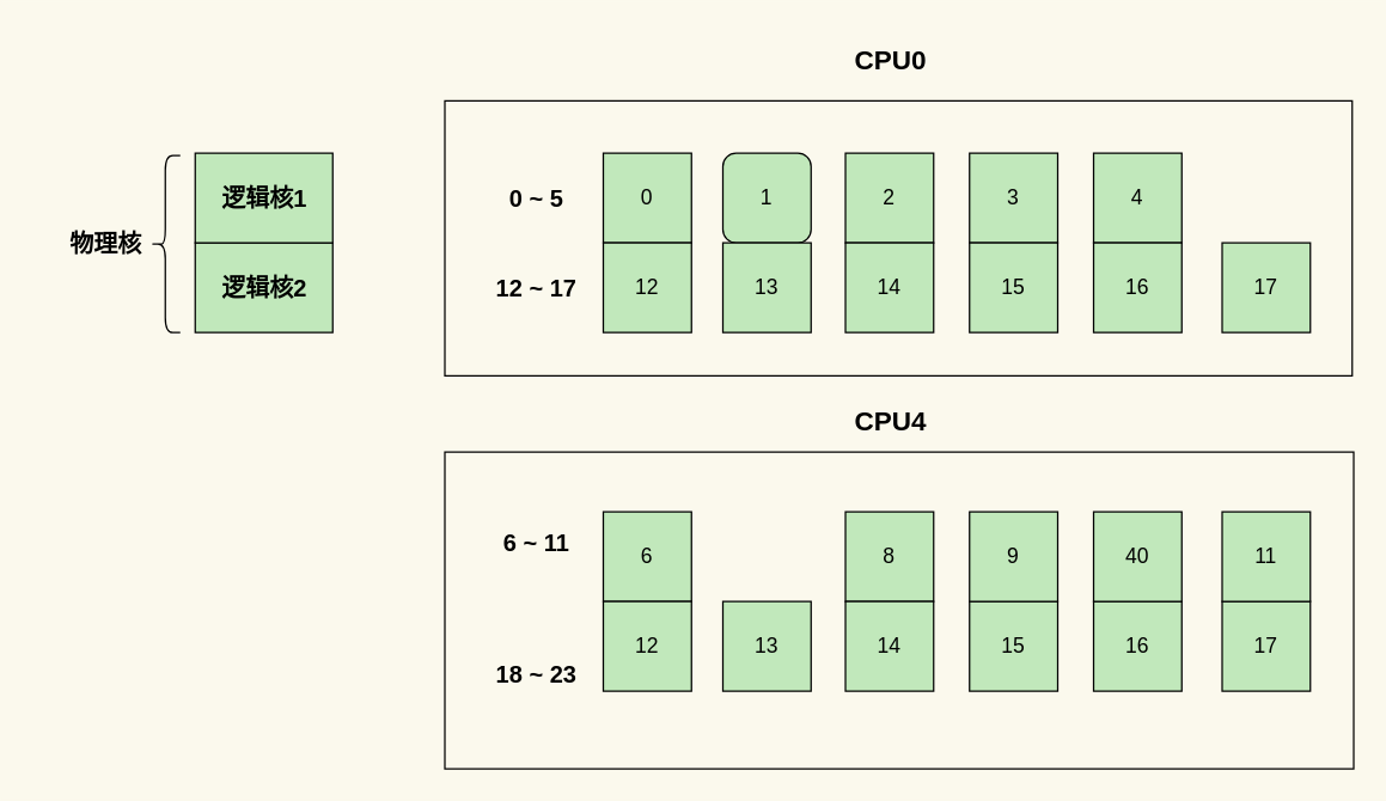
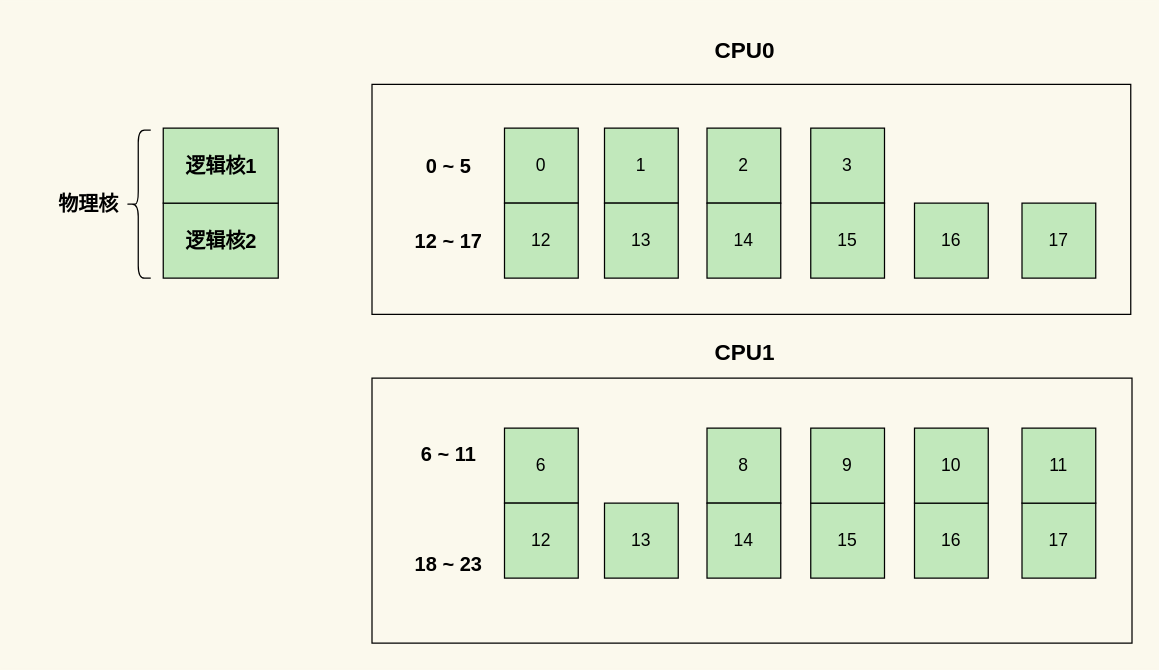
- <mxCell id="4" value="1" style="whiteSpace=wrap;html=1;fillColor=#c1e8bb;gradientColor=none;fontSize=14;rounded=1;" parent="1" vertex="1"><mxGeometry x="483" y="102" width="59" height="60" as="geometry" /></mxCell>
+ <mxCell id="4" value="1" style="rounded=0;whiteSpace=wrap;html=1;fillColor=#c1e8bb;gradientColor=none;fontSize=14;" parent="1" vertex="1"><mxGeometry x="483" y="102" width="59" height="60" as="geometry" /></mxCell>
- <mxCell id="24" value="4" style="rounded=0;whiteSpace=wrap;html=1;fillColor=#c1e8bb;gradientColor=none;fontSize=14;" vertex="1" parent="1"><mxGeometry x="731" y="102" width="59" height="60" as="geometry" /></mxCell>
- <mxCell id="19" value="&lt;font style=&quot;font-size: 18px;&quot;&gt;CPU4&lt;/font&gt;" style="text;strokeColor=none;fillColor=none;html=1;fontSize=16;fontStyle=1;verticalAlign=middle;align=center;" vertex="1" parent="1"><mxGeometry x="544.5" y="262" width="100" height="40" as="geometry" /></mxCell>
+ <mxCell id="19" value="&lt;font style=&quot;font-size: 18px;&quot;&gt;CPU1&lt;/font&gt;" style="text;strokeColor=none;fillColor=none;html=1;fontSize=16;fontStyle=1;verticalAlign=middle;align=center;" vertex="1" parent="1"><mxGeometry x="544.5" y="262" width="100" height="40" as="geometry" /></mxCell>
- <mxCell id="33" value="40" style="rounded=0;whiteSpace=wrap;html=1;fillColor=#c1e8bb;gradientColor=none;fontSize=14;" vertex="1" parent="1"><mxGeometry x="731" y="342" width="59" height="60" as="geometry" /></mxCell>
+ <mxCell id="33" value="10" style="rounded=0;whiteSpace=wrap;html=1;fillColor=#c1e8bb;gradientColor=none;fontSize=14;" vertex="1" parent="1"><mxGeometry x="731" y="342" width="59" height="60" as="geometry" /></mxCell>
